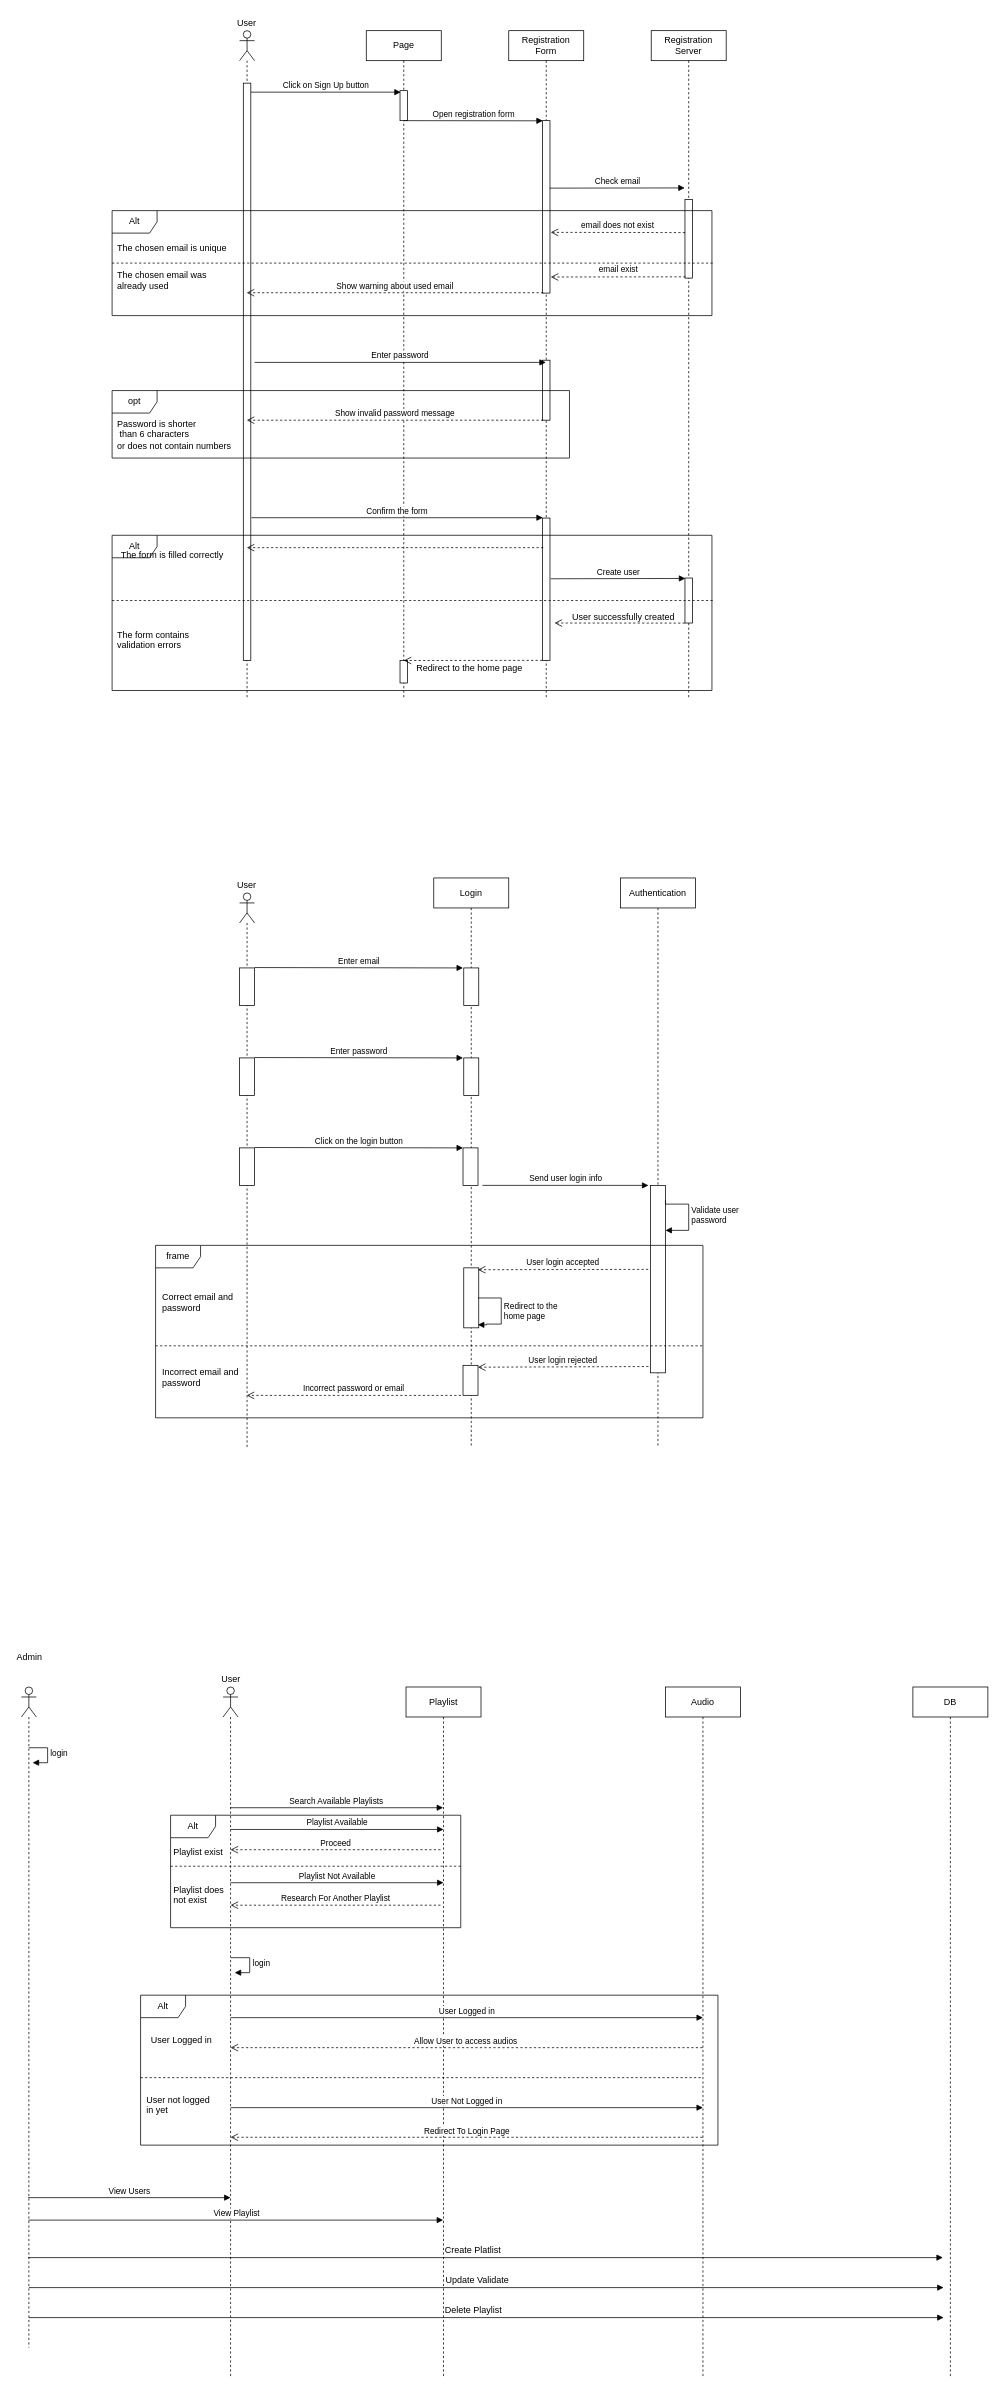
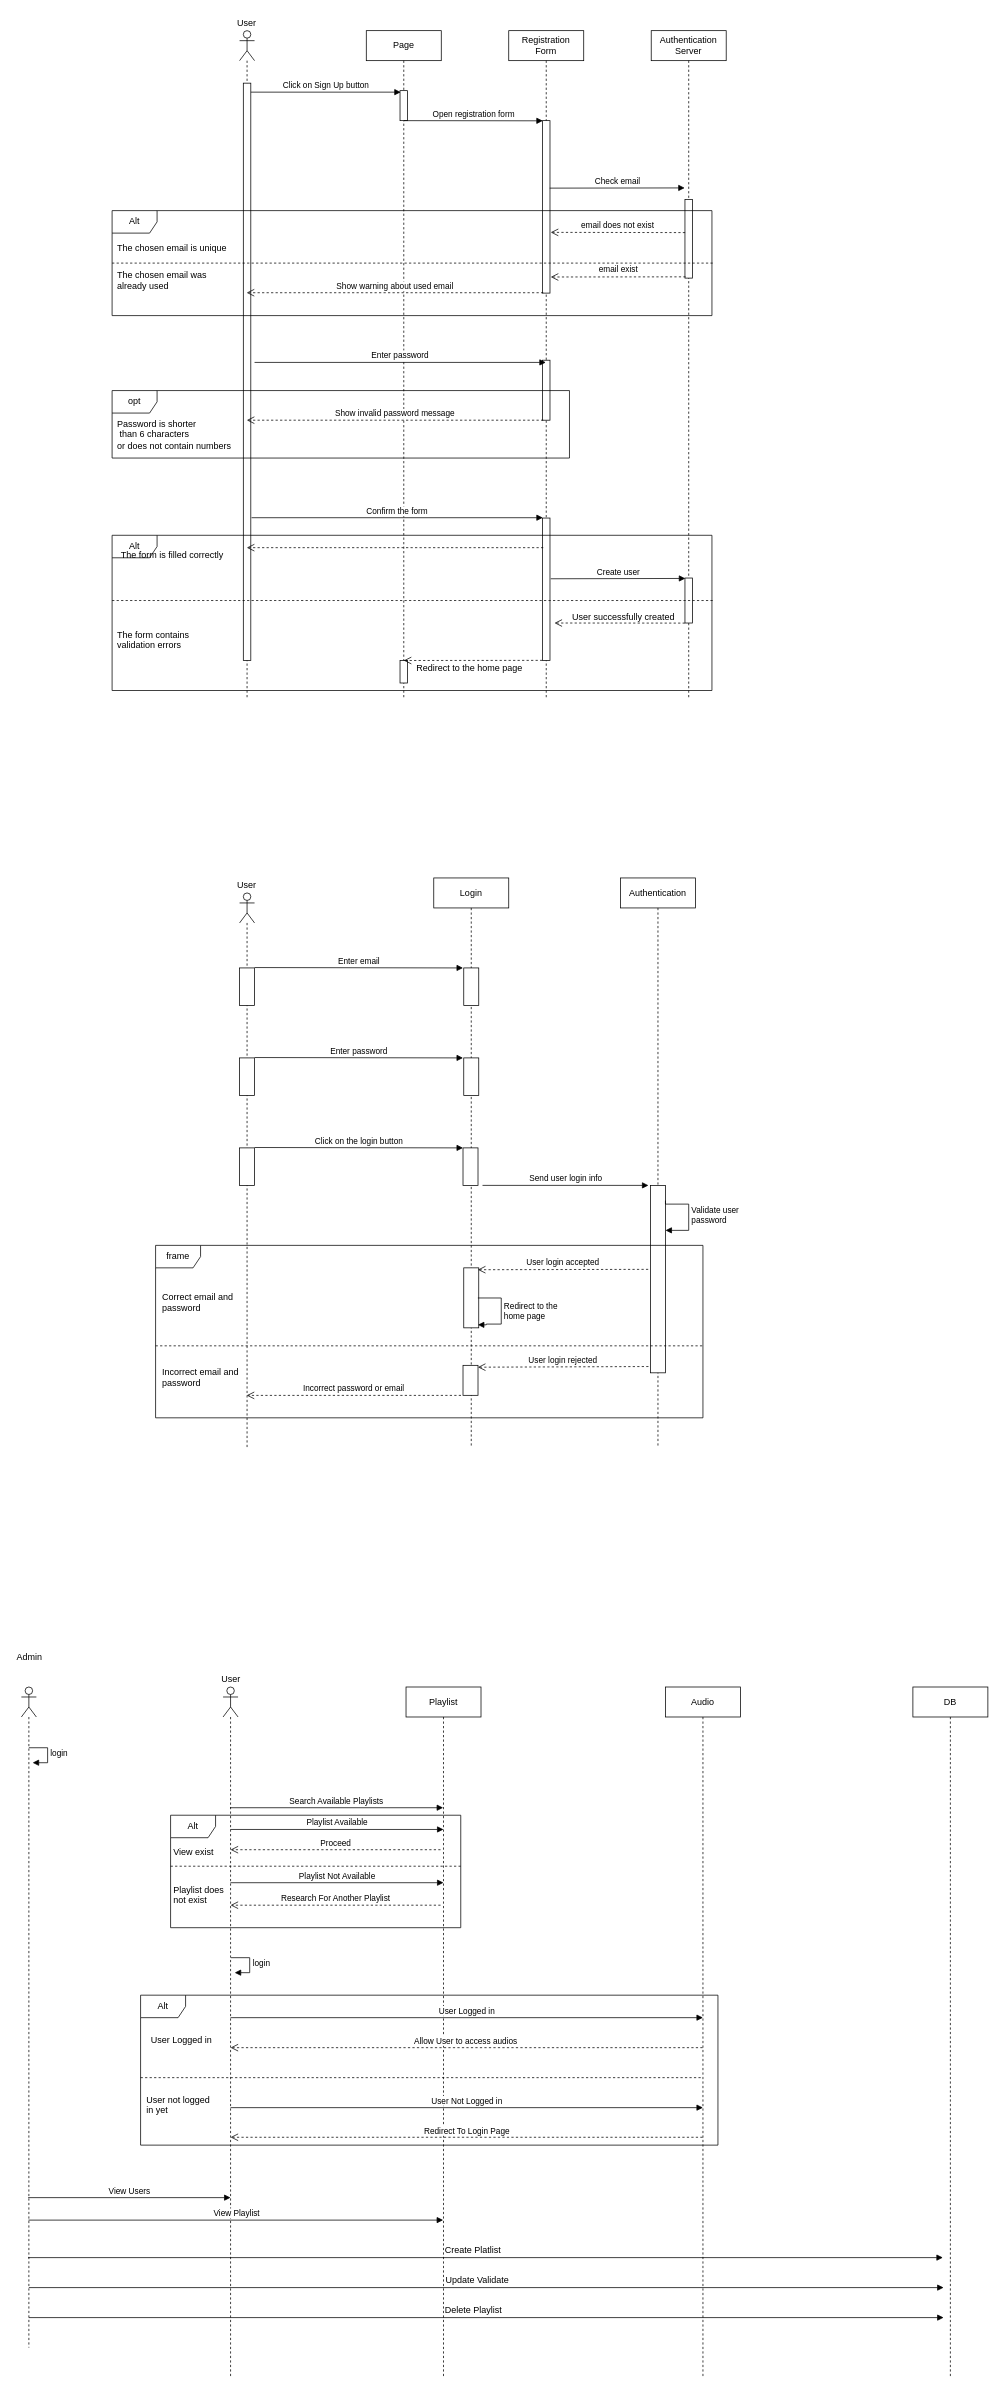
- <mxCell id="10" value="Registration&lt;br&gt;Server" style="shape=umlLifeline;perimeter=lifelinePerimeter;whiteSpace=wrap;html=1;container=1;collapsible=0;recursiveResize=0;outlineConnect=0;" parent="1" vertex="1"><mxGeometry x="868" y="40" width="100" height="890" as="geometry" /></mxCell>
+ <mxCell id="10" value="Authentication&lt;br&gt;Server" style="shape=umlLifeline;perimeter=lifelinePerimeter;whiteSpace=wrap;html=1;container=1;collapsible=0;recursiveResize=0;outlineConnect=0;" parent="1" vertex="1"><mxGeometry x="868" y="40" width="100" height="890" as="geometry" /></mxCell>
- <mxCell id="82" value="Playlist exist" style="text;html=1;resizable=0;points=[];autosize=1;align=left;verticalAlign=top;spacingTop=-4;" parent="1" vertex="1"><mxGeometry x="229" y="2460" width="80" height="20" as="geometry" /></mxCell>
+ <mxCell id="82" value="View exist" style="text;html=1;resizable=0;points=[];autosize=1;align=left;verticalAlign=top;spacingTop=-4;" parent="1" vertex="1"><mxGeometry x="229" y="2460" width="80" height="20" as="geometry" /></mxCell>
